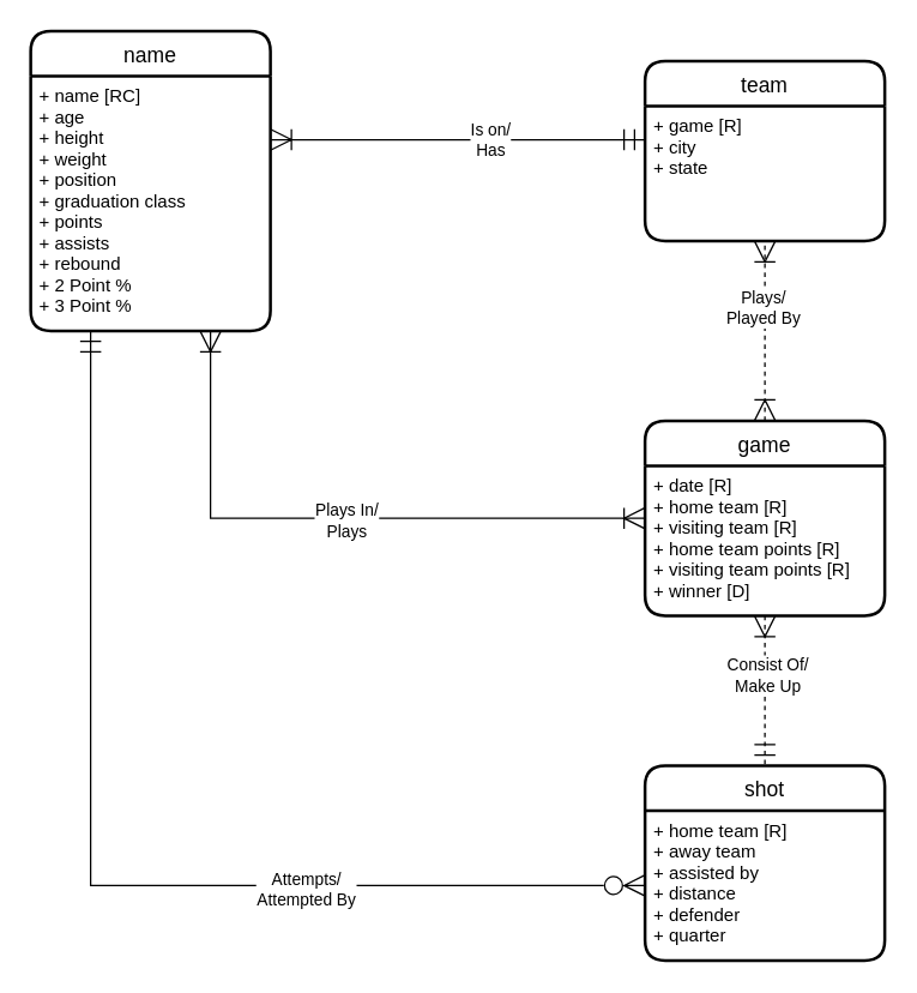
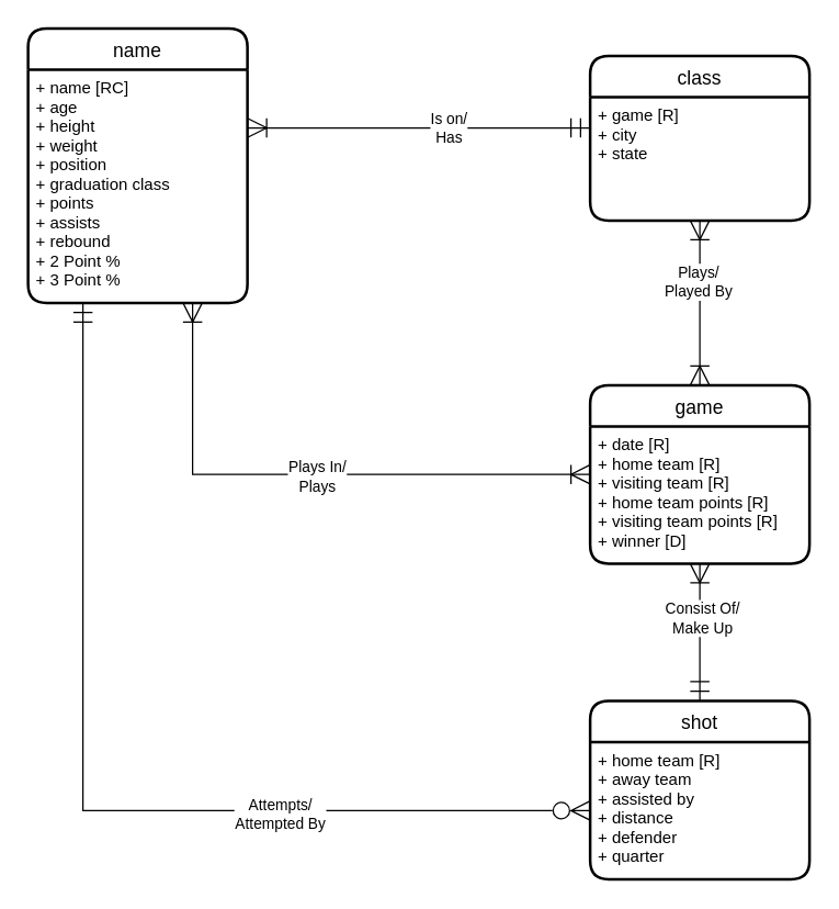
- <mxCell id="12" value="team" style="swimlane;childLayout=stackLayout;horizontal=1;startSize=30;horizontalStack=0;rounded=1;fontSize=14;fontStyle=0;strokeWidth=2;resizeParent=0;resizeLast=1;shadow=0;dashed=0;align=center;" vertex="1" parent="1"><mxGeometry x="430" y="40" width="160" height="120" as="geometry" /></mxCell>
+ <mxCell id="12" value="class" style="swimlane;childLayout=stackLayout;horizontal=1;startSize=30;horizontalStack=0;rounded=1;fontSize=14;fontStyle=0;strokeWidth=2;resizeParent=0;resizeLast=1;shadow=0;dashed=0;align=center;" vertex="1" parent="1"><mxGeometry x="430" y="40" width="160" height="120" as="geometry" /></mxCell>
- <mxCell id="4" style="edgeStyle=orthogonalEdgeStyle;rounded=0;orthogonalLoop=1;jettySize=auto;html=1;exitX=0.5;exitY=0;exitDx=0;exitDy=0;entryX=0.5;entryY=1;entryDx=0;entryDy=0;endArrow=ERoneToMany;endFill=0;startArrow=ERoneToMany;startFill=0;endSize=12;startSize=12;dashed=1;" edge="1" parent="1" source="8" target="13"><mxGeometry relative="1" as="geometry"><mxPoint x="570" y="190" as="targetPoint" /></mxGeometry></mxCell>
+ <mxCell id="4" style="edgeStyle=orthogonalEdgeStyle;rounded=0;orthogonalLoop=1;jettySize=auto;html=1;exitX=0.5;exitY=0;exitDx=0;exitDy=0;entryX=0.5;entryY=1;entryDx=0;entryDy=0;endArrow=ERoneToMany;endFill=0;startArrow=ERoneToMany;startFill=0;endSize=12;startSize=12;" edge="1" parent="1" source="8" target="13"><mxGeometry relative="1" as="geometry"><mxPoint x="570" y="190" as="targetPoint" /></mxGeometry></mxCell>
- <mxCell id="6" style="edgeStyle=orthogonalEdgeStyle;rounded=0;orthogonalLoop=1;jettySize=auto;html=1;entryX=0.5;entryY=0;entryDx=0;entryDy=0;endArrow=ERmandOne;endFill=0;startArrow=ERoneToMany;startFill=0;endSize=12;startSize=12;dashed=1;" edge="1" parent="1" source="8" target="10"><mxGeometry relative="1" as="geometry" /></mxCell>
+ <mxCell id="6" style="edgeStyle=orthogonalEdgeStyle;rounded=0;orthogonalLoop=1;jettySize=auto;html=1;entryX=0.5;entryY=0;entryDx=0;entryDy=0;endArrow=ERmandOne;endFill=0;startArrow=ERoneToMany;startFill=0;endSize=12;startSize=12;" edge="1" parent="1" source="8" target="10"><mxGeometry relative="1" as="geometry" /></mxCell>
